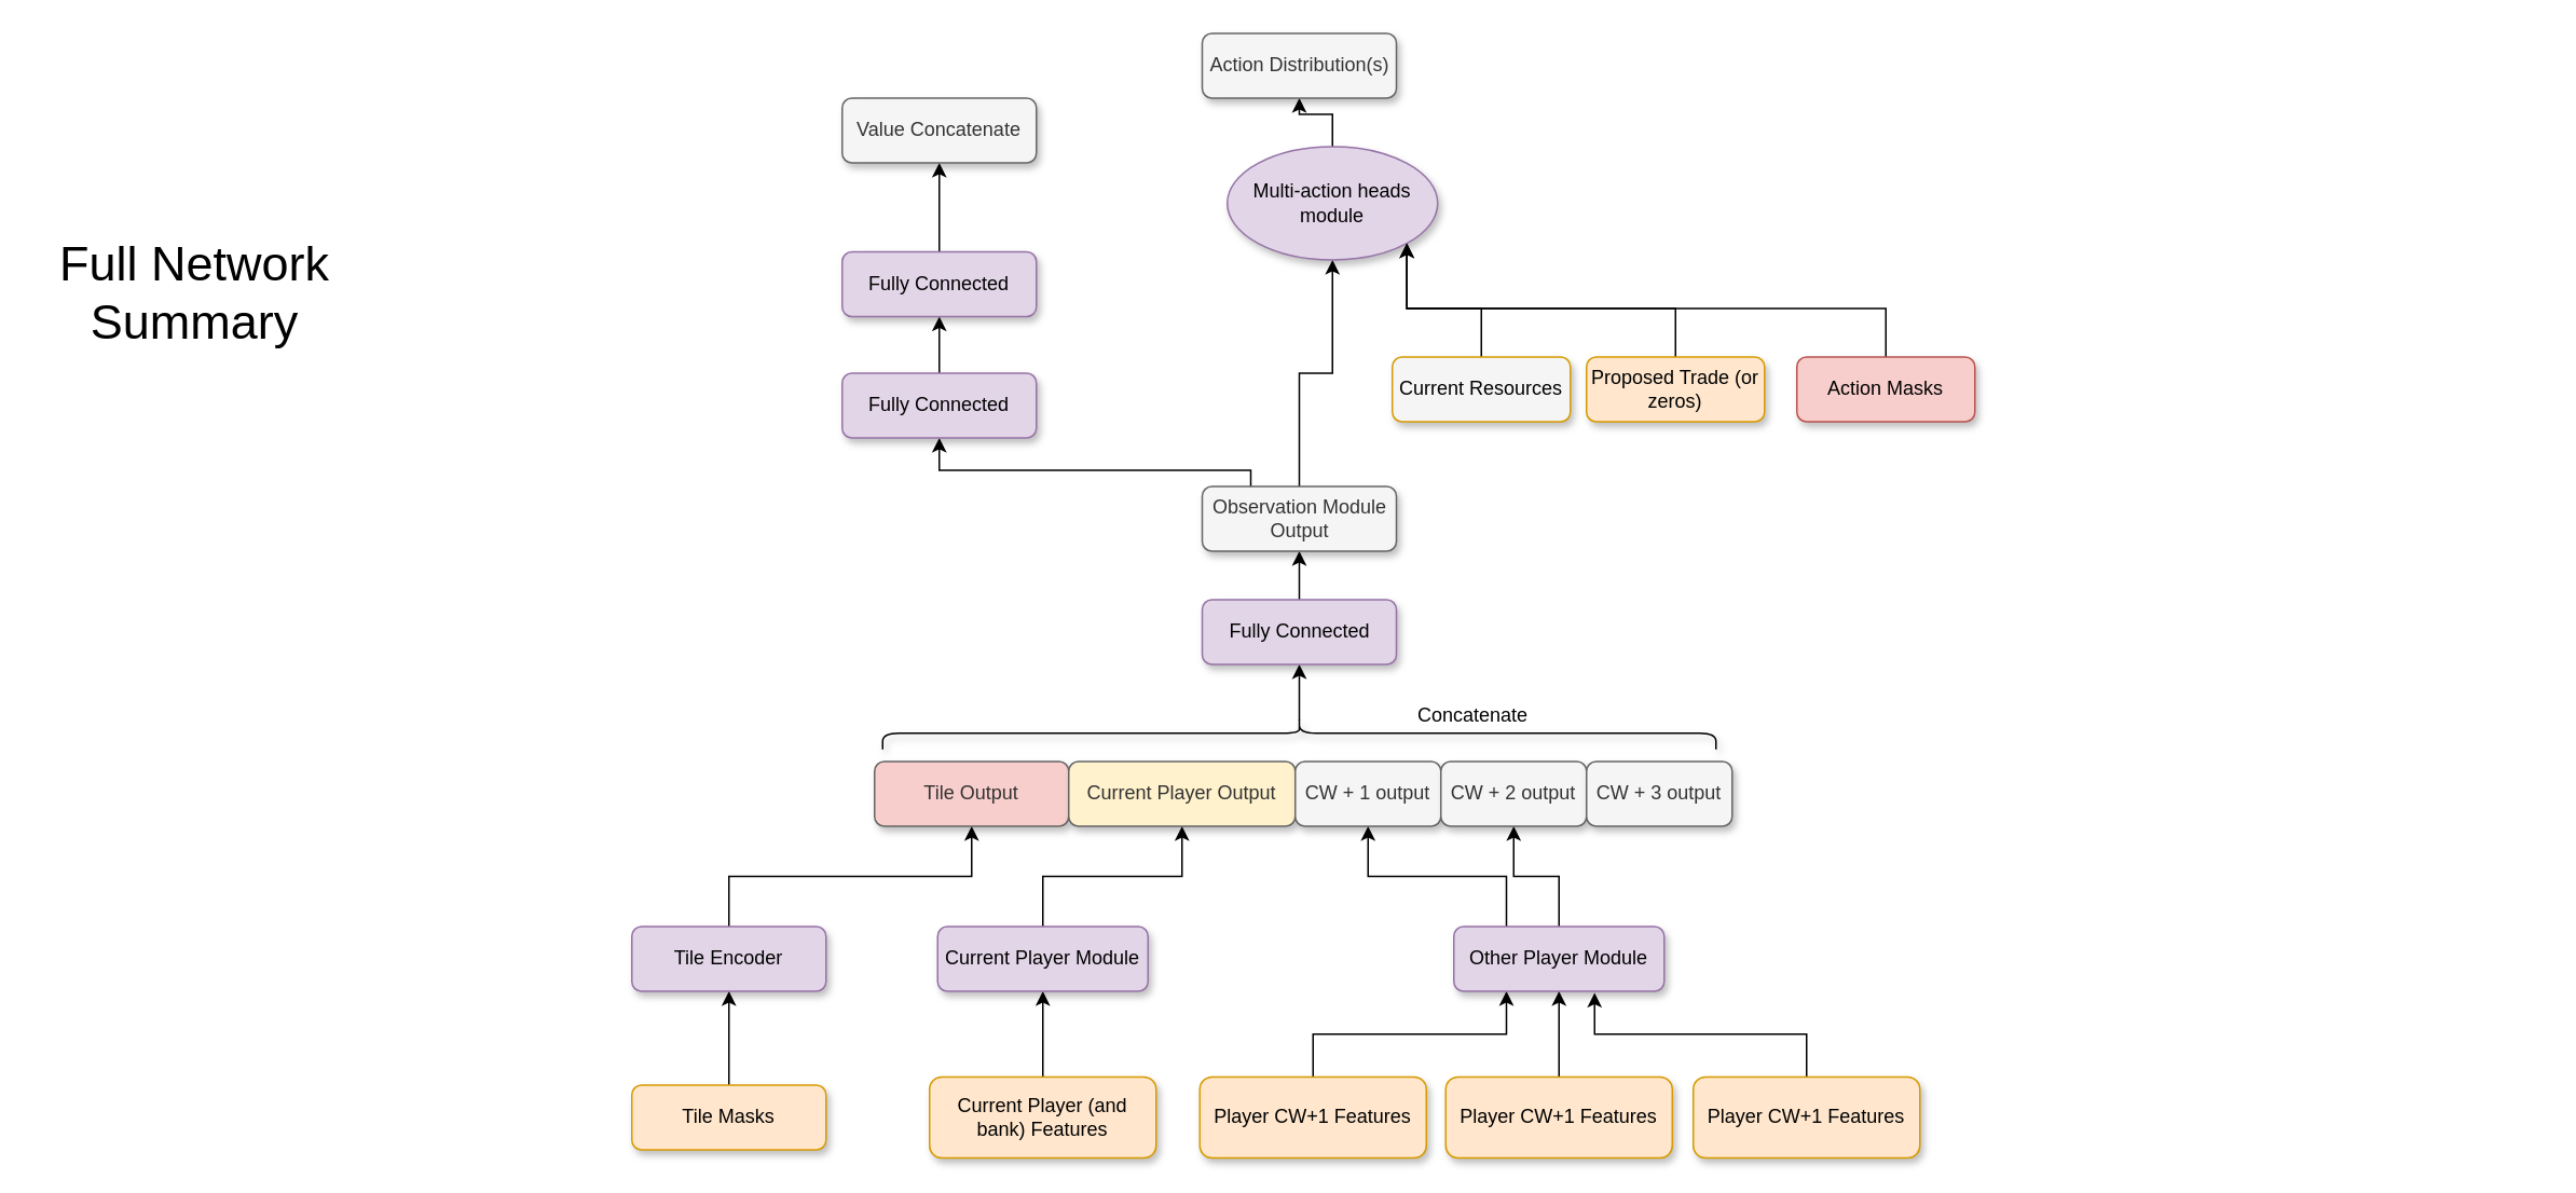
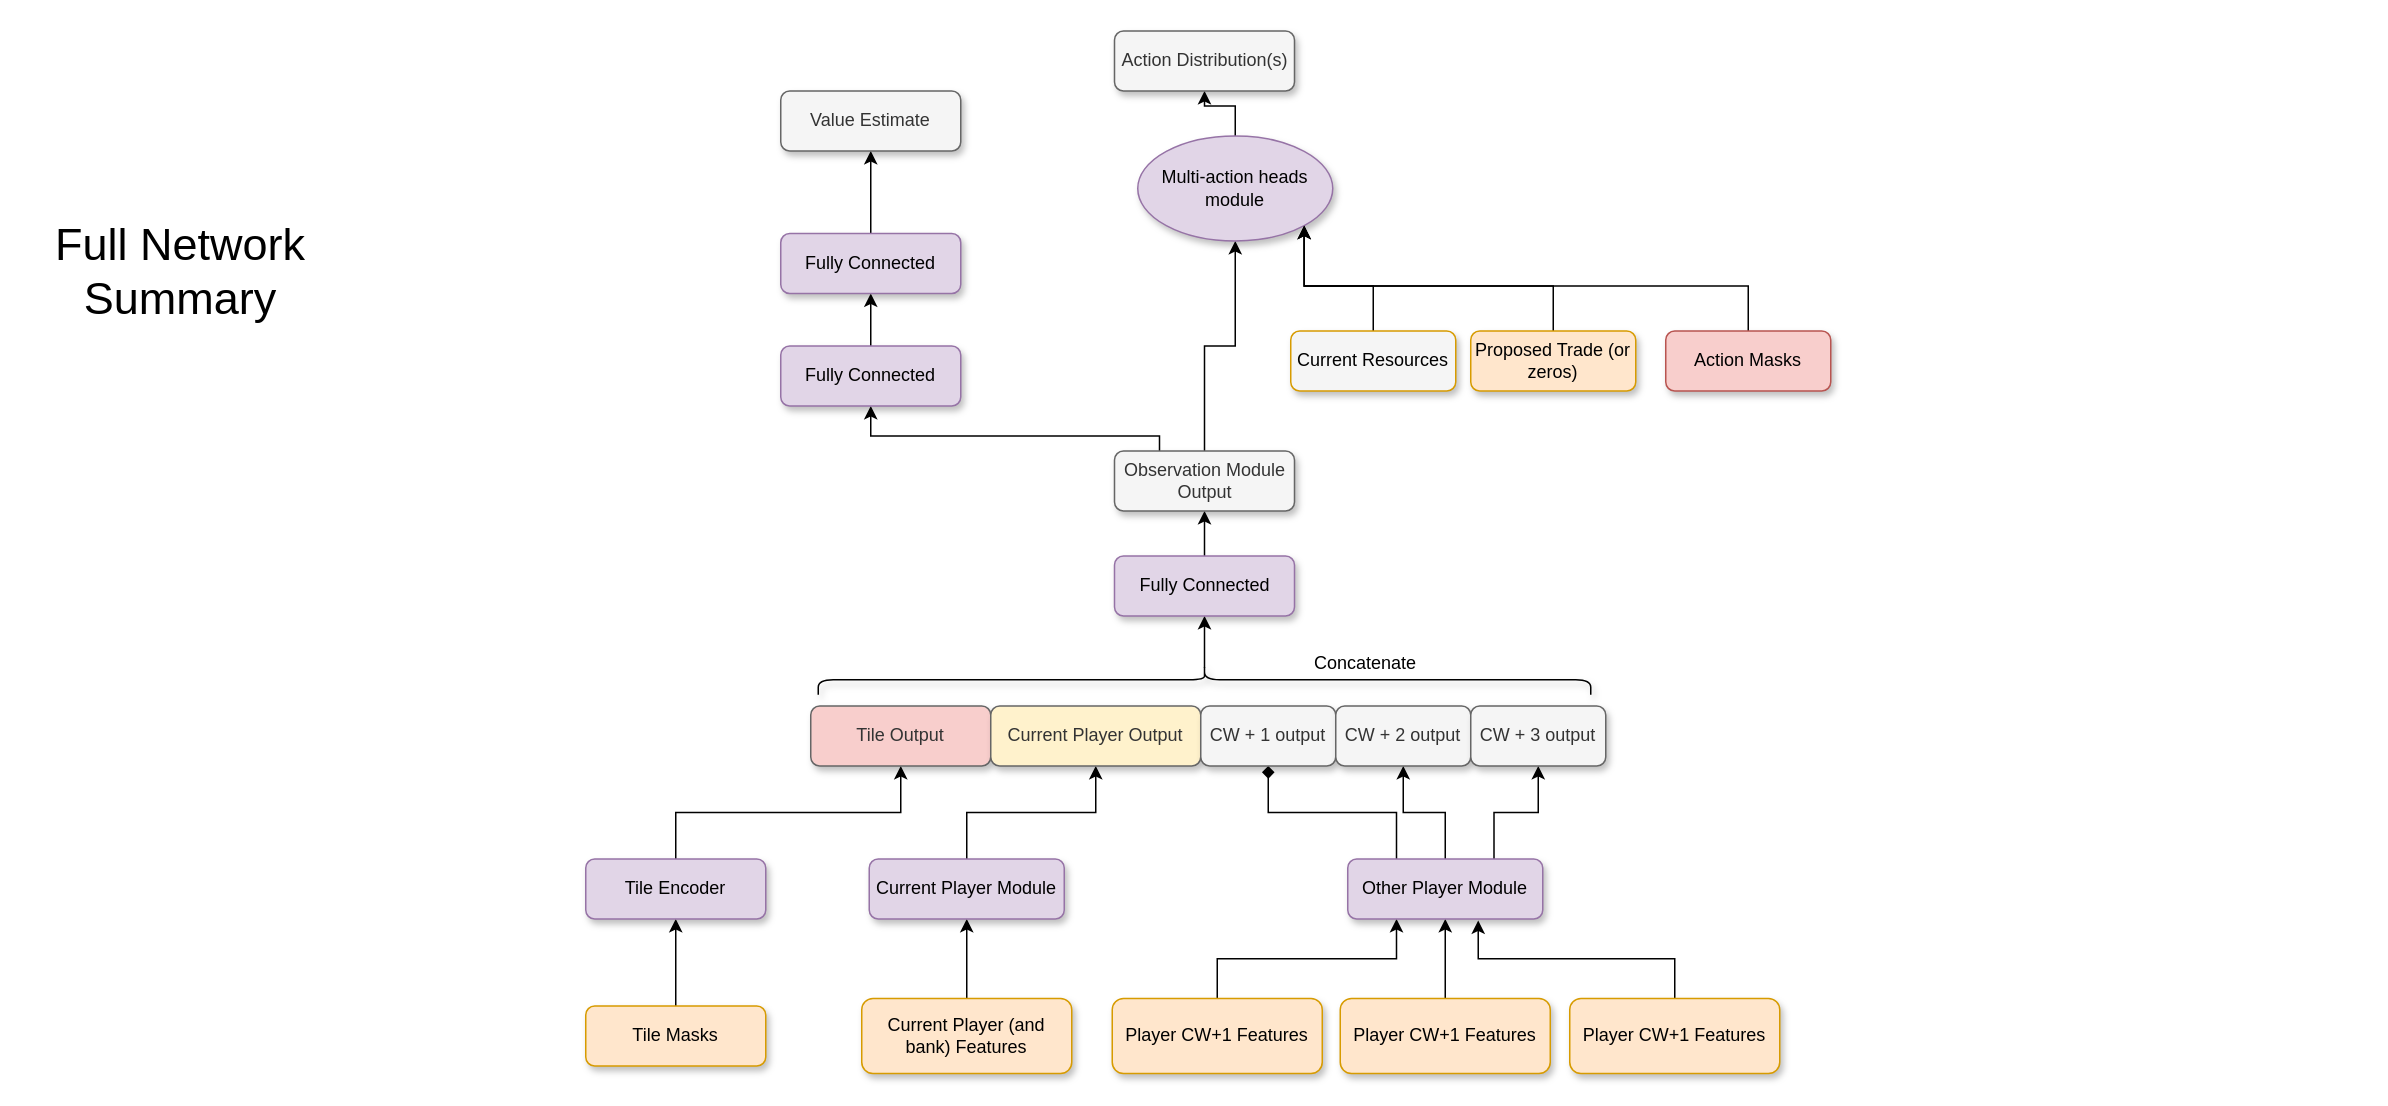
- <mxCell id="46" value="Value Concatenate" style="rounded=1;whiteSpace=wrap;html=1;shadow=1;fillColor=#f5f5f5;fontColor=#333333;strokeColor=#666666;" parent="1" vertex="1"><mxGeometry x="520" y="60" width="120" height="40" as="geometry" /></mxCell>
+ <mxCell id="46" value="Value Estimate" style="rounded=1;whiteSpace=wrap;html=1;shadow=1;fillColor=#f5f5f5;fontColor=#333333;strokeColor=#666666;" parent="1" vertex="1"><mxGeometry x="520" y="60" width="120" height="40" as="geometry" /></mxCell>
- <mxCell id="16" style="edgeStyle=orthogonalEdgeStyle;rounded=0;orthogonalLoop=1;jettySize=auto;html=1;exitX=0.25;exitY=0;exitDx=0;exitDy=0;entryX=0.5;entryY=1;entryDx=0;entryDy=0;" parent="1" source="19" target="22" edge="1"><mxGeometry relative="1" as="geometry" /></mxCell>
+ <mxCell id="16" style="edgeStyle=orthogonalEdgeStyle;rounded=0;orthogonalLoop=1;jettySize=auto;html=1;exitX=0.25;exitY=0;exitDx=0;exitDy=0;entryX=0.5;entryY=1;entryDx=0;entryDy=0;endArrow=diamond;" parent="1" source="19" target="22" edge="1"><mxGeometry relative="1" as="geometry" /></mxCell>
+ <mxCell id="18" style="edgeStyle=orthogonalEdgeStyle;rounded=0;orthogonalLoop=1;jettySize=auto;html=1;exitX=0.75;exitY=0;exitDx=0;exitDy=0;entryX=0.5;entryY=1;entryDx=0;entryDy=0;" parent="1" source="19" target="24" edge="1"><mxGeometry relative="1" as="geometry" /></mxCell>
